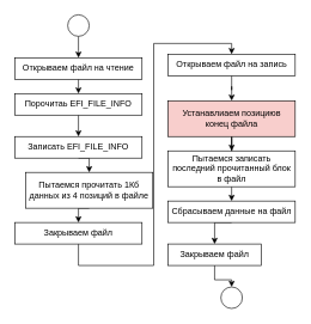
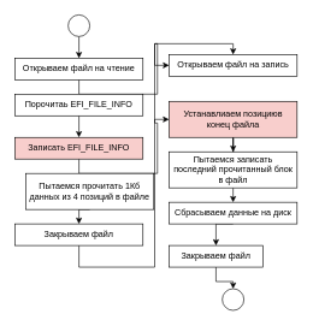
- <mxCell id="4" style="edgeStyle=orthogonalEdgeStyle;rounded=0;orthogonalLoop=1;jettySize=auto;html=1;exitX=0.5;exitY=1;exitDx=0;exitDy=0;entryX=0.5;entryY=0;entryDx=0;entryDy=0;" edge="1" parent="1" source="5" target="7"><mxGeometry relative="1" as="geometry" /></mxCell>
+ <mxCell id="4" style="edgeStyle=orthogonalEdgeStyle;rounded=0;orthogonalLoop=1;jettySize=auto;html=1;exitX=0.5;exitY=1;exitDx=0;exitDy=0;" edge="1" parent="1" source="5" target="15"><mxGeometry relative="1" as="geometry" /></mxCell>
- <mxCell id="14" value="" style="edgeStyle=orthogonalEdgeStyle;rounded=0;orthogonalLoop=1;jettySize=auto;html=1;" edge="1" parent="1" source="15" target="19"><mxGeometry relative="1" as="geometry" /></mxCell>
- <mxCell id="9" value="Записать EFI_FILE_INFO" style="rounded=0;whiteSpace=wrap;html=1;" vertex="1" parent="1"><mxGeometry x="20.25" y="190" width="177.5" height="30" as="geometry" /></mxCell>
+ <mxCell id="9" value="Записать EFI_FILE_INFO" style="rounded=0;whiteSpace=wrap;html=1;fillColor=#f8cecc;" vertex="1" parent="1"><mxGeometry x="20.25" y="190" width="177.5" height="30" as="geometry" /></mxCell>
- <mxCell id="8" style="edgeStyle=orthogonalEdgeStyle;rounded=0;orthogonalLoop=1;jettySize=auto;html=1;exitX=0.5;exitY=1;exitDx=0;exitDy=0;entryX=0.5;entryY=0;entryDx=0;entryDy=0;" edge="1" parent="1" source="9" target="11"><mxGeometry relative="1" as="geometry" /></mxCell>
+ <mxCell id="8" style="edgeStyle=orthogonalEdgeStyle;rounded=0;orthogonalLoop=1;jettySize=auto;html=1;exitX=0.5;exitY=1;exitDx=0;exitDy=0;" edge="1" parent="1" source="9" target="19"><mxGeometry relative="1" as="geometry" /></mxCell>
- <mxCell id="21" value="Сбрасываем данные на файл" style="rounded=0;whiteSpace=wrap;html=1;" vertex="1" parent="1"><mxGeometry x="234" y="280" width="177.5" height="30" as="geometry" /></mxCell>
+ <mxCell id="21" value="Сбрасываем данные на диск" style="rounded=0;whiteSpace=wrap;html=1;" vertex="1" parent="1"><mxGeometry x="234" y="280" width="177.5" height="30" as="geometry" /></mxCell>
